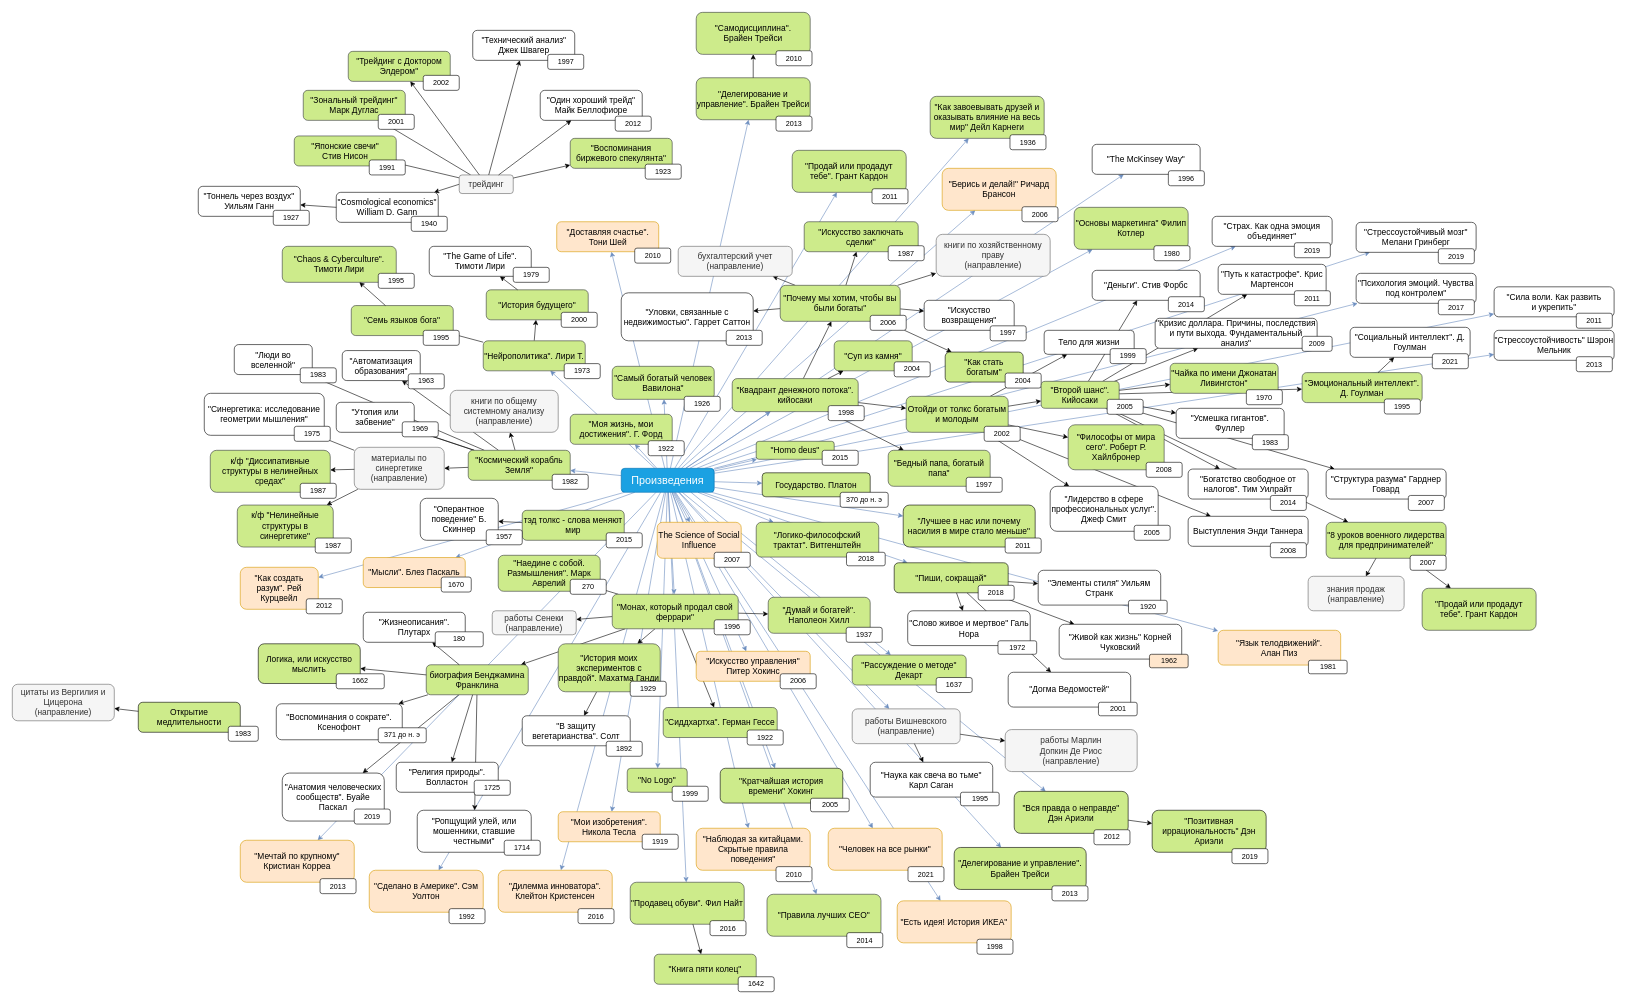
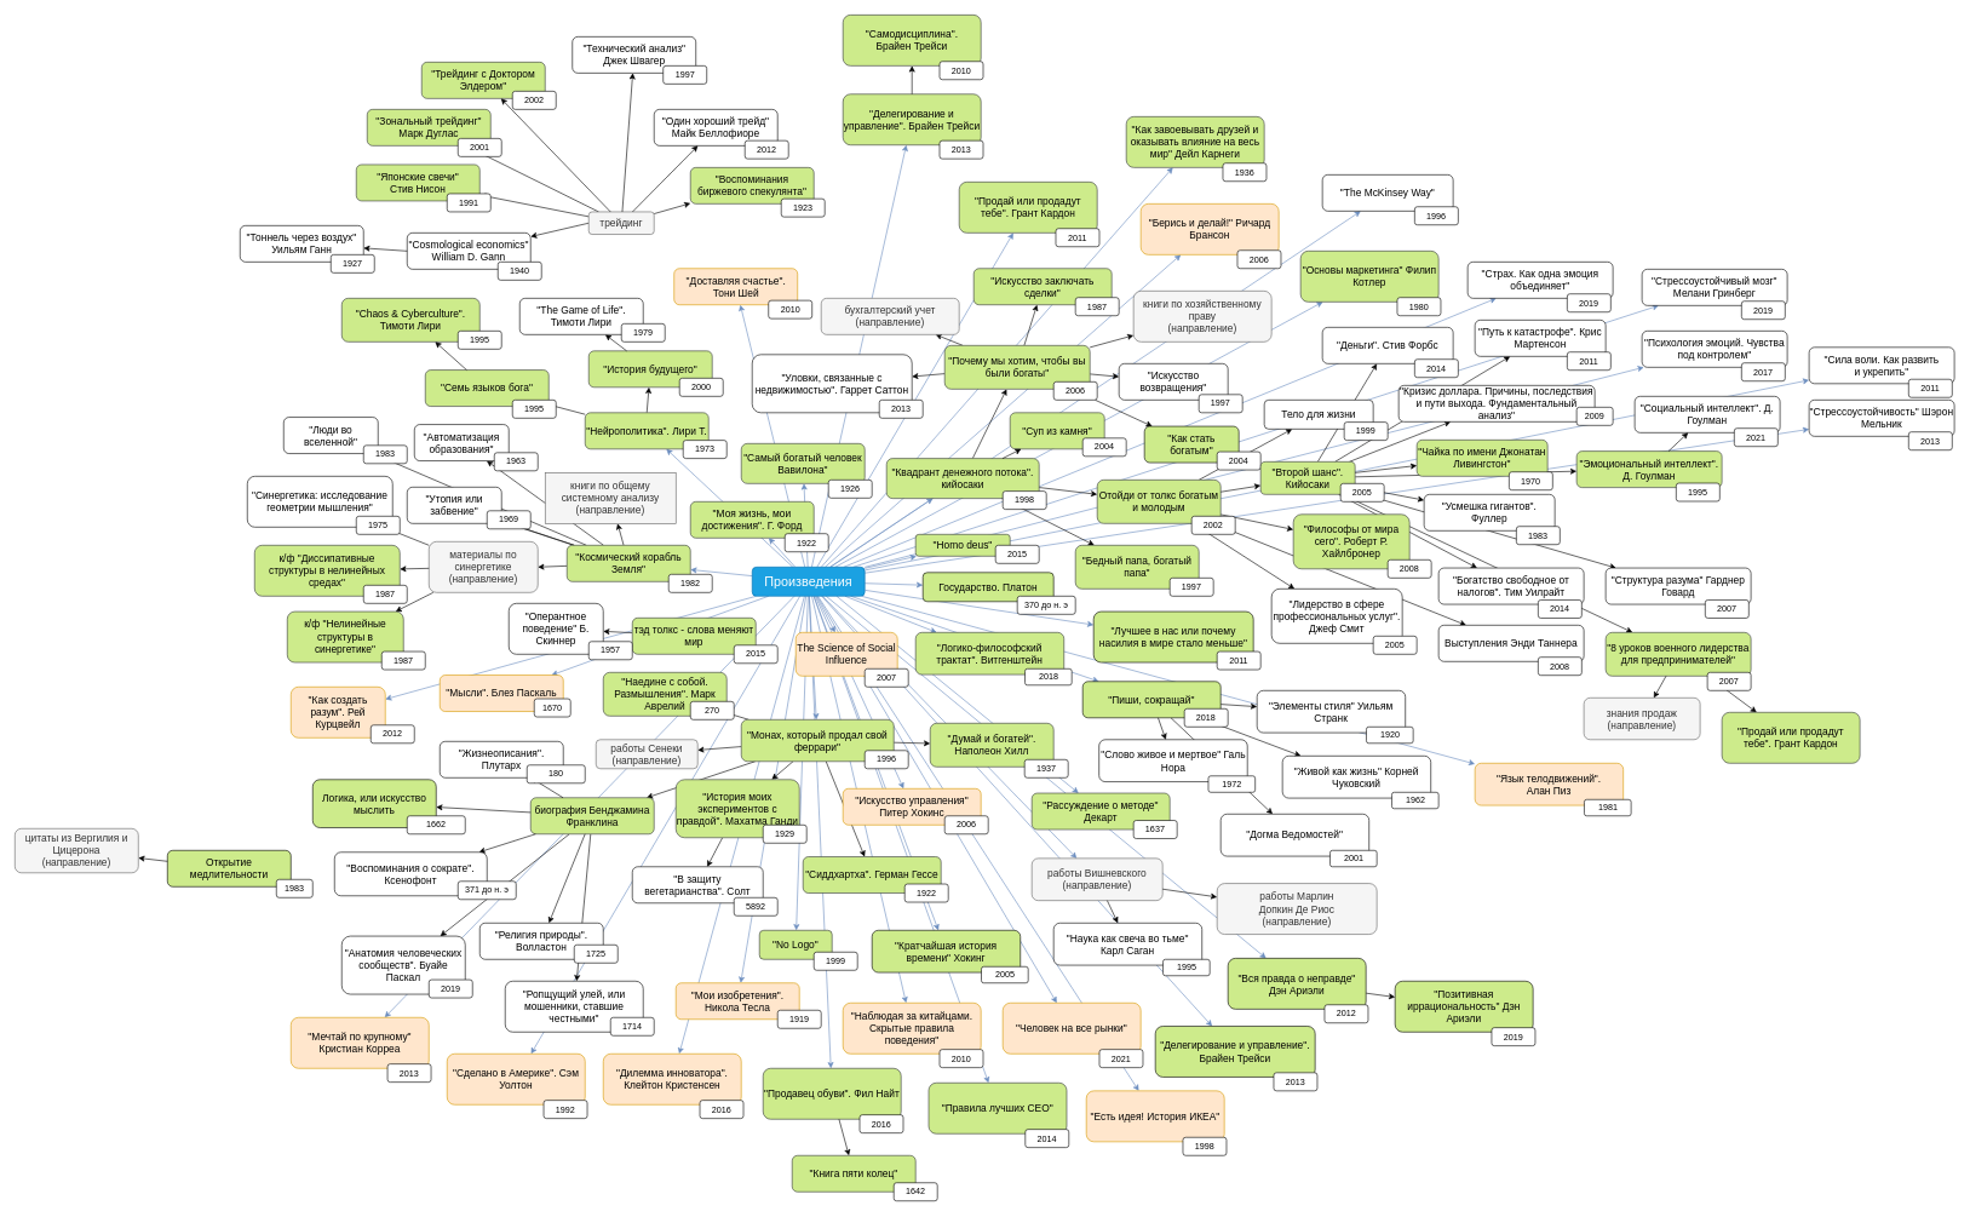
- <mxCell id="405" value="трейдинг" style="whiteSpace=wrap;html=1;fontSize=14;rounded=1;strokeColor=#666666;fillColor=#f5f5f5;fontColor=#333333;" parent="1" vertex="1"><mxGeometry x="765" y="291" width="90" height="31" as="geometry" /></mxCell>
+ <mxCell id="405" value="трейдинг" style="whiteSpace=wrap;html=1;fontSize=14;rounded=1;strokeColor=#666666;fillColor=#f5f5f5;fontColor=#333333;" parent="1" vertex="1"><mxGeometry x="810" y="291" width="90" height="31" as="geometry" /></mxCell>
- <mxCell id="81" value="книги по хозяйственному праву&lt;br&gt;(направление)" style="whiteSpace=wrap;html=1;fontSize=14;rounded=1;fillColor=#f5f5f5;fontColor=#333333;strokeColor=#666666;" parent="1" vertex="1"><mxGeometry x="1560" y="390" width="190" height="70" as="geometry" /></mxCell>
+ <mxCell id="81" value="книги по хозяйственному праву&lt;br&gt;(направление)" style="whiteSpace=wrap;html=1;fontSize=14;rounded=1;fillColor=#f5f5f5;fontColor=#333333;strokeColor=#666666;" parent="1" vertex="1"><mxGeometry x="1560" y="400" width="190" height="70" as="geometry" /></mxCell>
- <mxCell id="86" value="книги по общему системному анализу&lt;br&gt;(направление)" style="whiteSpace=wrap;html=1;fontSize=14;rounded=1;fillColor=#f5f5f5;fontColor=#333333;strokeColor=#666666;" parent="1" vertex="1"><mxGeometry x="750" y="650" width="180" height="70" as="geometry" /></mxCell>
+ <mxCell id="86" value="книги по общему системному анализу&lt;br&gt;(направление)" style="whiteSpace=wrap;html=1;fontSize=14;fillColor=#f5f5f5;fontColor=#333333;strokeColor=#666666;rounded=0;" parent="1" vertex="1"><mxGeometry x="750" y="650" width="180" height="70" as="geometry" /></mxCell>
- <mxCell id="269" value="1962" style="rounded=1;whiteSpace=wrap;html=1;fillColor=#ffe6cc;" parent="267" vertex="1"><mxGeometry x="150.5" y="50" width="64.5" height="22.5" as="geometry" /></mxCell>
+ <mxCell id="269" value="1962" style="rounded=1;whiteSpace=wrap;html=1;" parent="267" vertex="1"><mxGeometry x="150.5" y="50" width="64.5" height="22.5" as="geometry" /></mxCell>
- <mxCell id="88" value="биография Бенджамина Франклина" style="whiteSpace=wrap;html=1;fontSize=14;rounded=1;fillColor=#cdeb8b;strokeColor=#36393d;" parent="1" vertex="1"><mxGeometry x="710" y="1107.5" width="170" height="50" as="geometry" /></mxCell>
+ <mxCell id="88" value="биография Бенджамина Франклина" style="whiteSpace=wrap;html=1;fontSize=14;rounded=1;fillColor=#cdeb8b;strokeColor=#36393d;" parent="1" vertex="1"><mxGeometry x="730" y="1097.5" width="170" height="50" as="geometry" /></mxCell>
- <mxCell id="125" value="1892" style="rounded=1;whiteSpace=wrap;html=1;" parent="123" vertex="1"><mxGeometry x="140" y="42.5" width="60" height="25" as="geometry" /></mxCell>
+ <mxCell id="125" value="5892" style="rounded=1;whiteSpace=wrap;html=1;" parent="123" vertex="1"><mxGeometry x="140" y="42.5" width="60" height="25" as="geometry" /></mxCell>
